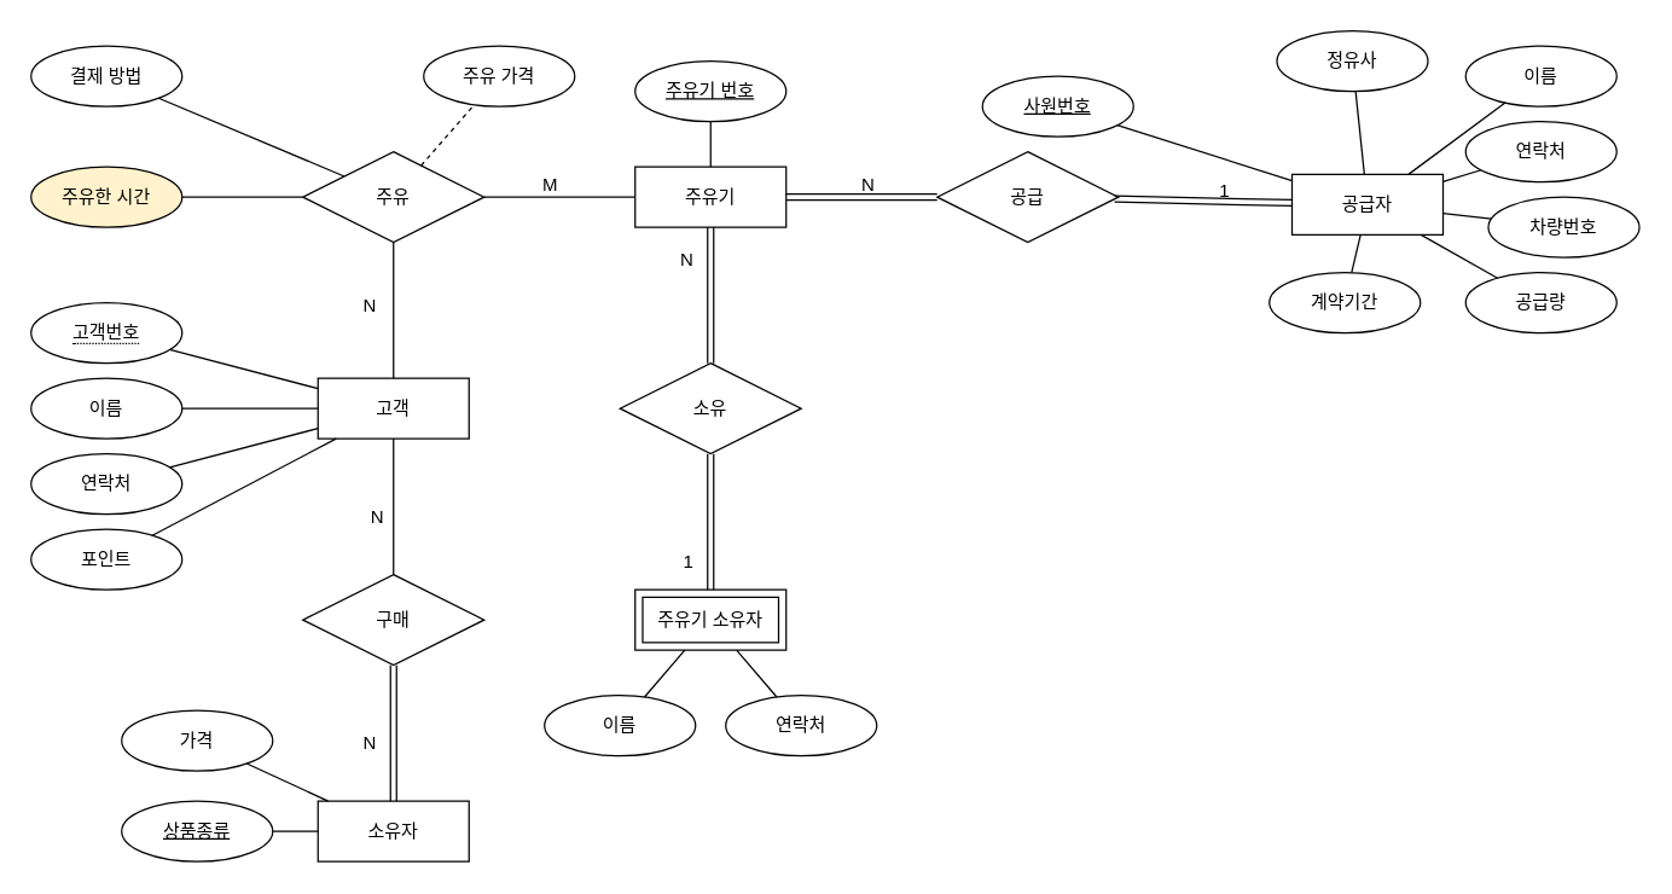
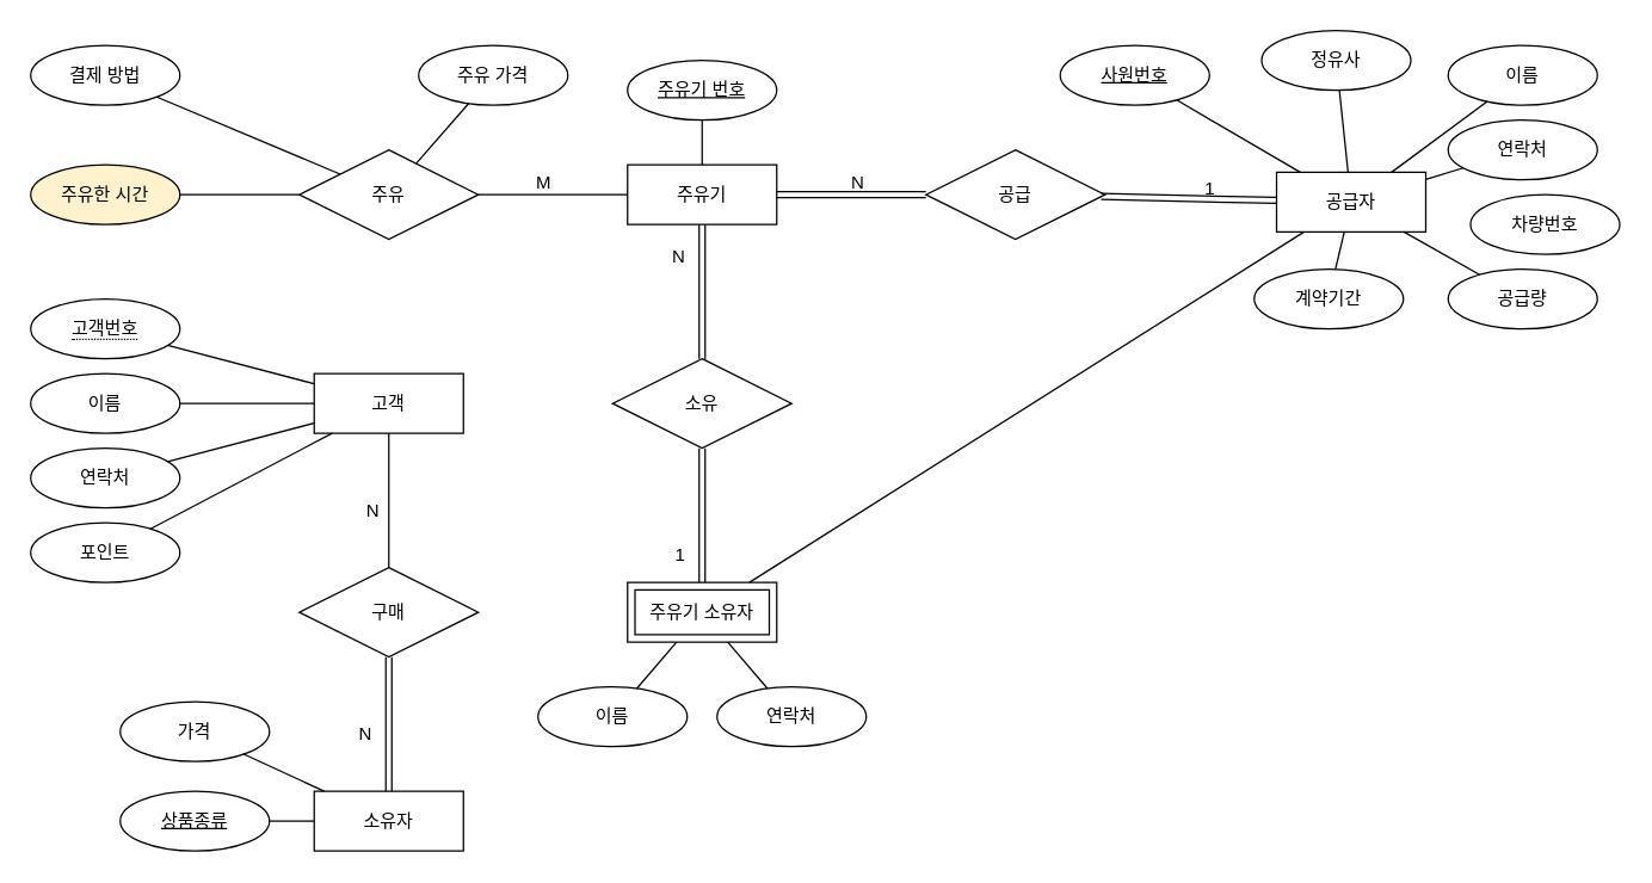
- <mxCell id="46" value="사원번호" style="ellipse;whiteSpace=wrap;html=1;align=center;fontStyle=4;" vertex="1" parent="1"><mxGeometry x="650" y="50" width="100" height="40" as="geometry" /></mxCell>
+ <mxCell id="46" value="사원번호" style="ellipse;whiteSpace=wrap;html=1;align=center;fontStyle=4;" vertex="1" parent="1"><mxGeometry x="710" y="30" width="100" height="40" as="geometry" /></mxCell>
- <mxCell id="17" value="" style="endArrow=none;html=1;rounded=0;dashed=1;" edge="1" parent="1" source="3" target="7"><mxGeometry width="50" height="50" relative="1" as="geometry"><mxPoint x="230" y="470" as="sourcePoint" /><mxPoint x="280" y="420" as="targetPoint" /></mxGeometry></mxCell>
+ <mxCell id="17" value="" style="endArrow=none;html=1;rounded=0;" edge="1" parent="1" source="3" target="7"><mxGeometry width="50" height="50" relative="1" as="geometry"><mxPoint x="230" y="470" as="sourcePoint" /><mxPoint x="280" y="420" as="targetPoint" /></mxGeometry></mxCell>
- <mxCell id="58" value="" style="endArrow=none;html=1;rounded=0;" edge="1" parent="1" source="4" target="49"><mxGeometry relative="1" as="geometry"><mxPoint x="940" y="260" as="sourcePoint" /><mxPoint x="940" y="200" as="targetPoint" /></mxGeometry></mxCell>
+ <mxCell id="58" value="" style="endArrow=none;html=1;rounded=0;" edge="1" parent="1" source="4" target="13"><mxGeometry relative="1" as="geometry"><mxPoint x="940" y="260" as="sourcePoint" /><mxPoint x="940" y="200" as="targetPoint" /></mxGeometry></mxCell>
- <mxCell id="24" value="" style="endArrow=none;html=1;rounded=0;" edge="1" parent="1" source="3" target="2"><mxGeometry relative="1" as="geometry"><mxPoint x="170" y="440" as="sourcePoint" /><mxPoint x="100" y="190" as="targetPoint" /></mxGeometry></mxCell>
- <mxCell id="25" value="N" style="resizable=0;html=1;whiteSpace=wrap;align=right;verticalAlign=bottom;" connectable="0" vertex="1" parent="24"><mxGeometry x="1" relative="1" as="geometry"><mxPoint x="-10" y="-40" as="offset" /></mxGeometry></mxCell>
